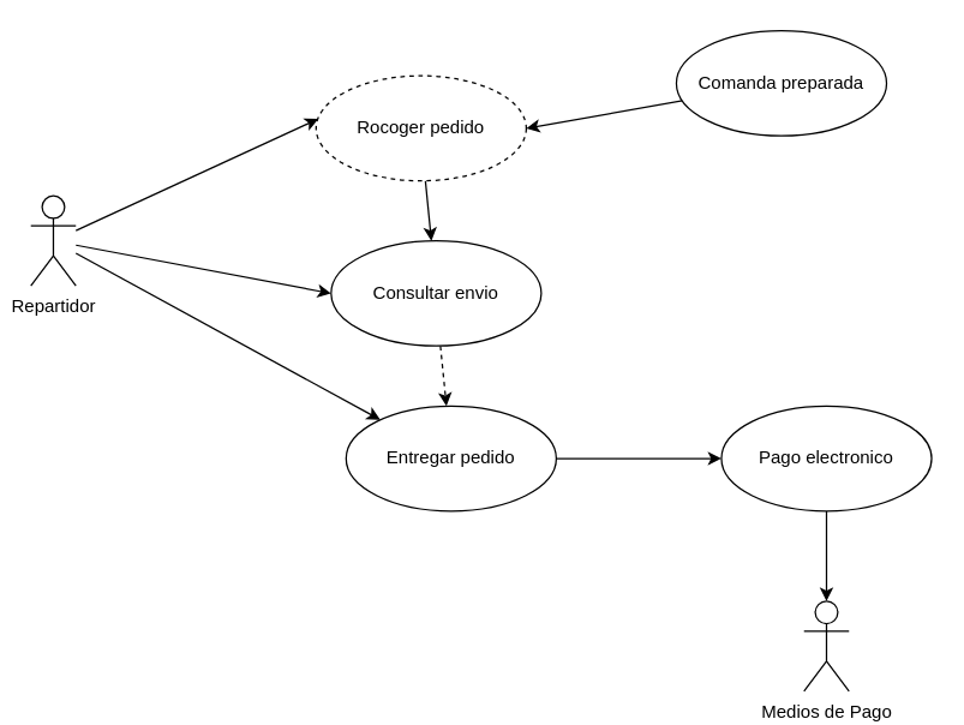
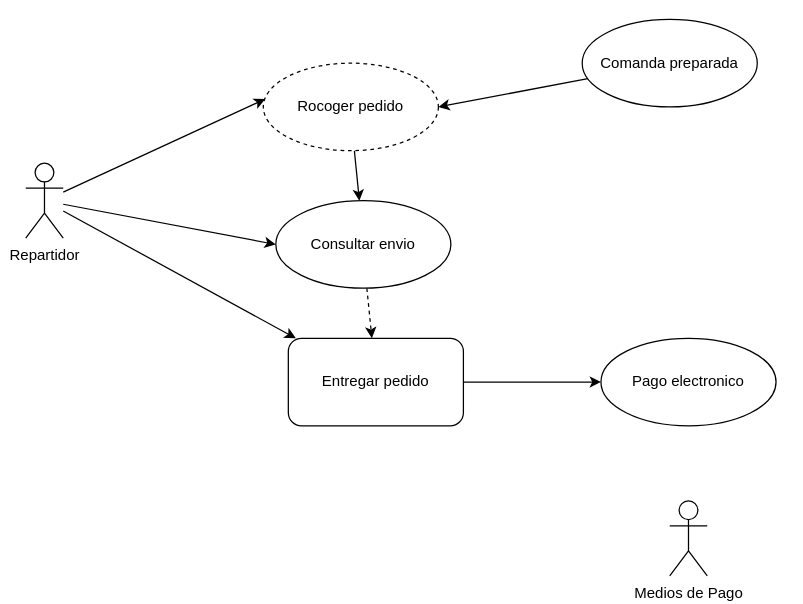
- <mxCell id="16" value="Comanda preparada" style="ellipse;whiteSpace=wrap;html=1;" vertex="1" parent="1"><mxGeometry x="450" y="20" width="140" height="70" as="geometry" /></mxCell>
+ <mxCell id="16" value="Comanda preparada" style="ellipse;whiteSpace=wrap;html=1;" vertex="1" parent="1"><mxGeometry x="465" y="15" width="140" height="70" as="geometry" /></mxCell>
- <mxCell id="9" value="Entregar pedido" style="ellipse;whiteSpace=wrap;html=1;" vertex="1" parent="1"><mxGeometry x="230" y="270" width="140" height="70" as="geometry" /></mxCell>
+ <mxCell id="9" value="Entregar pedido" style="whiteSpace=wrap;html=1;rounded=1;" vertex="1" parent="1"><mxGeometry x="230" y="270" width="140" height="70" as="geometry" /></mxCell>
- <mxCell id="12" style="edgeStyle=none;html=1;entryX=0.5;entryY=0;entryDx=0;entryDy=0;entryPerimeter=0;" edge="1" parent="1" source="13" target="14"><mxGeometry relative="1" as="geometry" /></mxCell>
